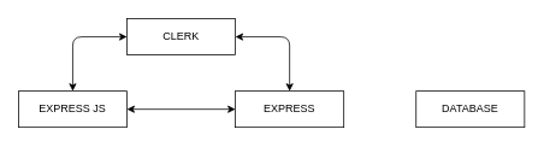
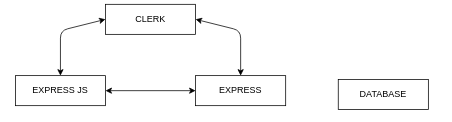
- <mxCell id="4" value="CLERK" style="rounded=0;whiteSpace=wrap;html=1;" parent="1" vertex="1"><mxGeometry x="140" y="20" width="120" height="40" as="geometry" /></mxCell>
+ <mxCell id="4" value="CLERK" style="rounded=0;whiteSpace=wrap;html=1;" parent="1" vertex="1"><mxGeometry x="140" y="5" width="120" height="40" as="geometry" /></mxCell>
- <mxCell id="5" value="DATABASE" style="rounded=0;whiteSpace=wrap;html=1;" parent="1" vertex="1"><mxGeometry x="460" y="100" width="120" height="40" as="geometry" /></mxCell>
+ <mxCell id="5" value="DATABASE" style="rounded=0;whiteSpace=wrap;html=1;" parent="1" vertex="1"><mxGeometry x="450" y="105" width="120" height="40" as="geometry" /></mxCell>
